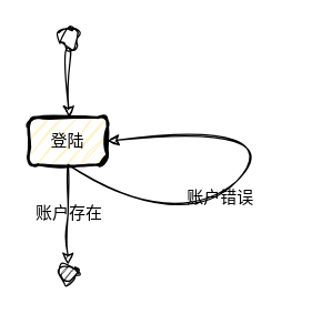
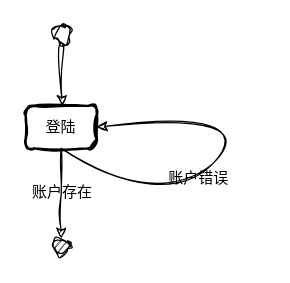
- <mxCell id="5" value="登陆" style="rounded=1;absoluteArcSize=1;arcSize=14;whiteSpace=wrap;strokeWidth=2;labelBackgroundColor=none;sketch=1;curveFitting=1;jiggle=2;fillColor=#fff2cc;" parent="1" vertex="1"><mxGeometry x="20" y="84" width="57" height="34" as="geometry" /></mxCell>
+ <mxCell id="5" value="登陆" style="rounded=1;absoluteArcSize=1;arcSize=14;whiteSpace=wrap;strokeWidth=2;labelBackgroundColor=none;sketch=1;curveFitting=1;jiggle=2;" parent="1" vertex="1"><mxGeometry x="20" y="84" width="57" height="34" as="geometry" /></mxCell>
